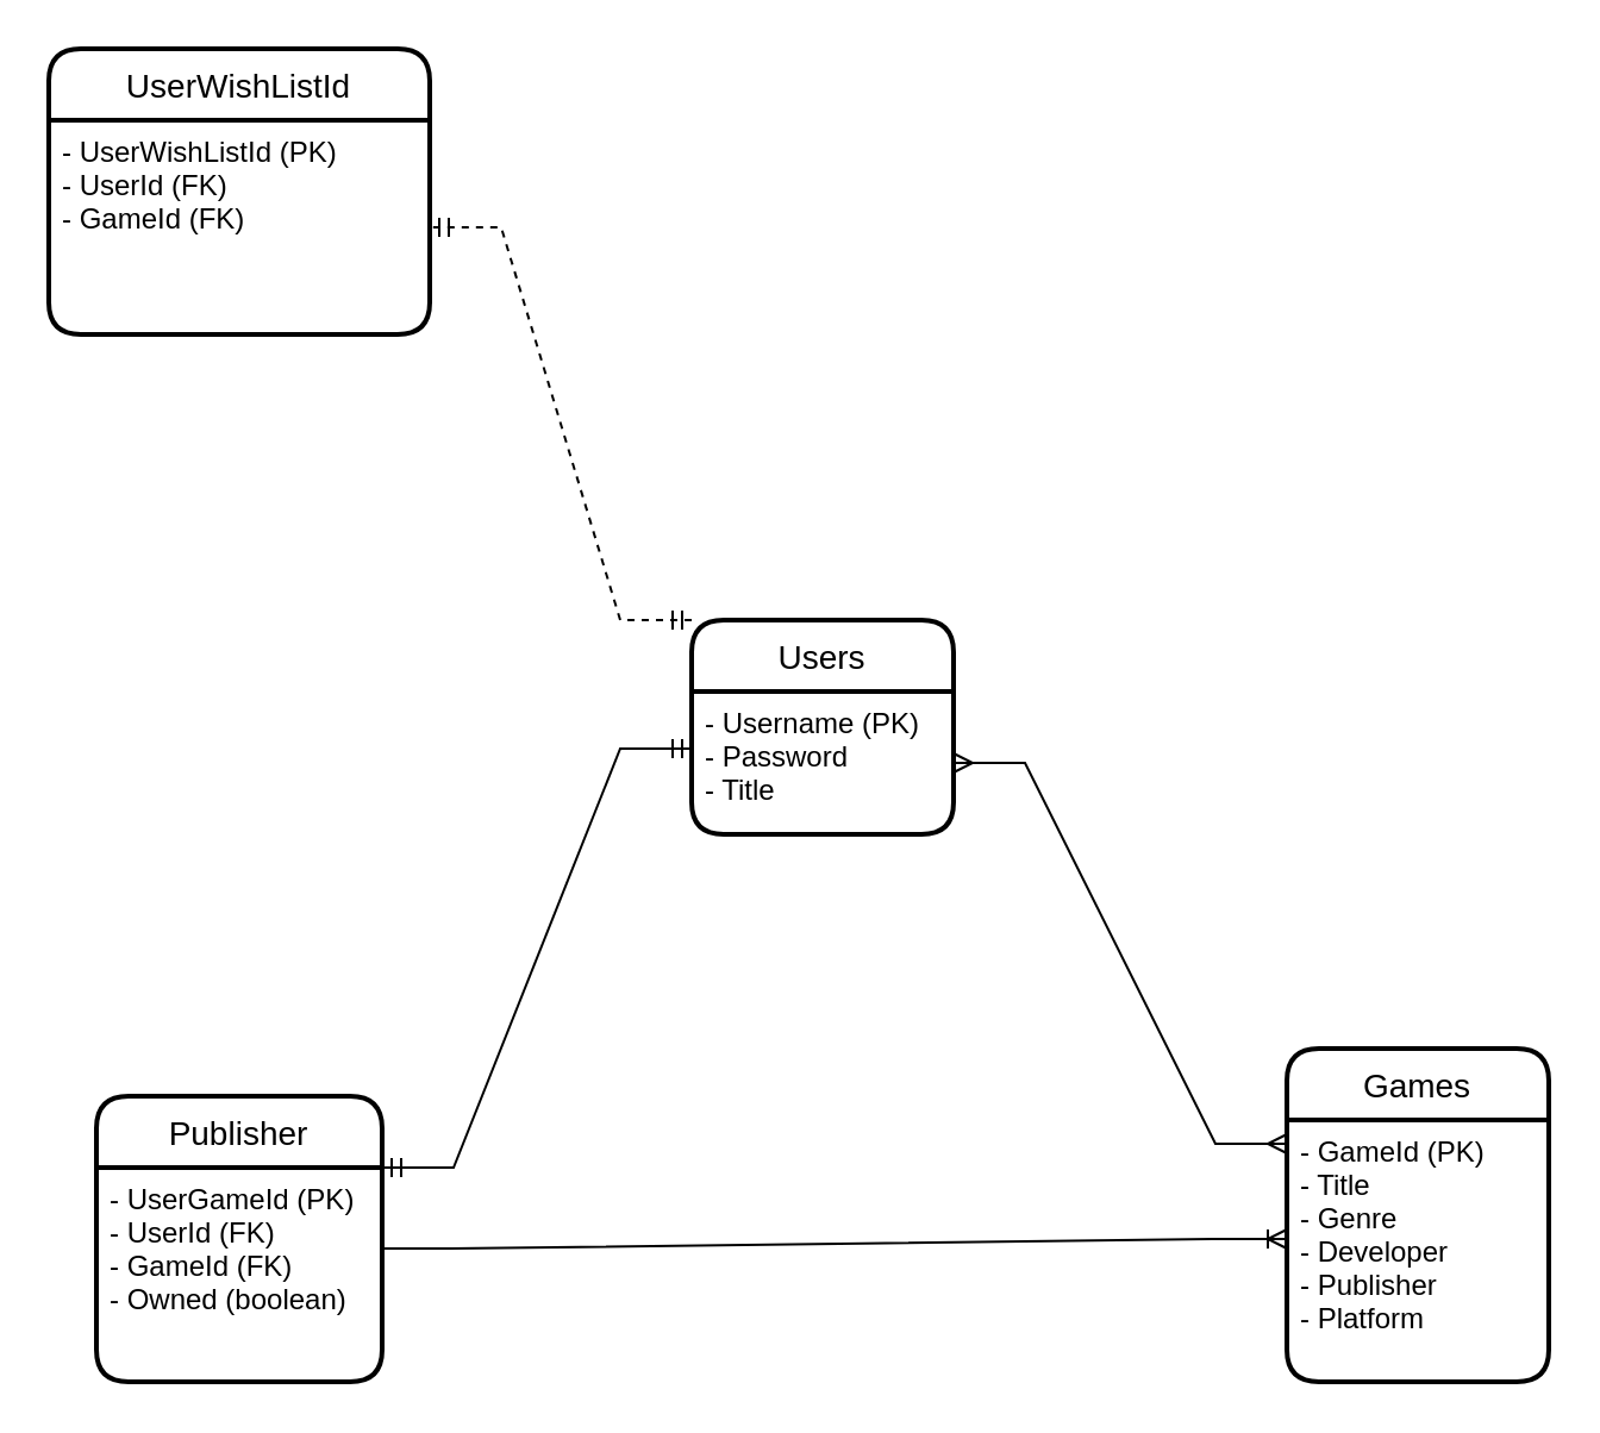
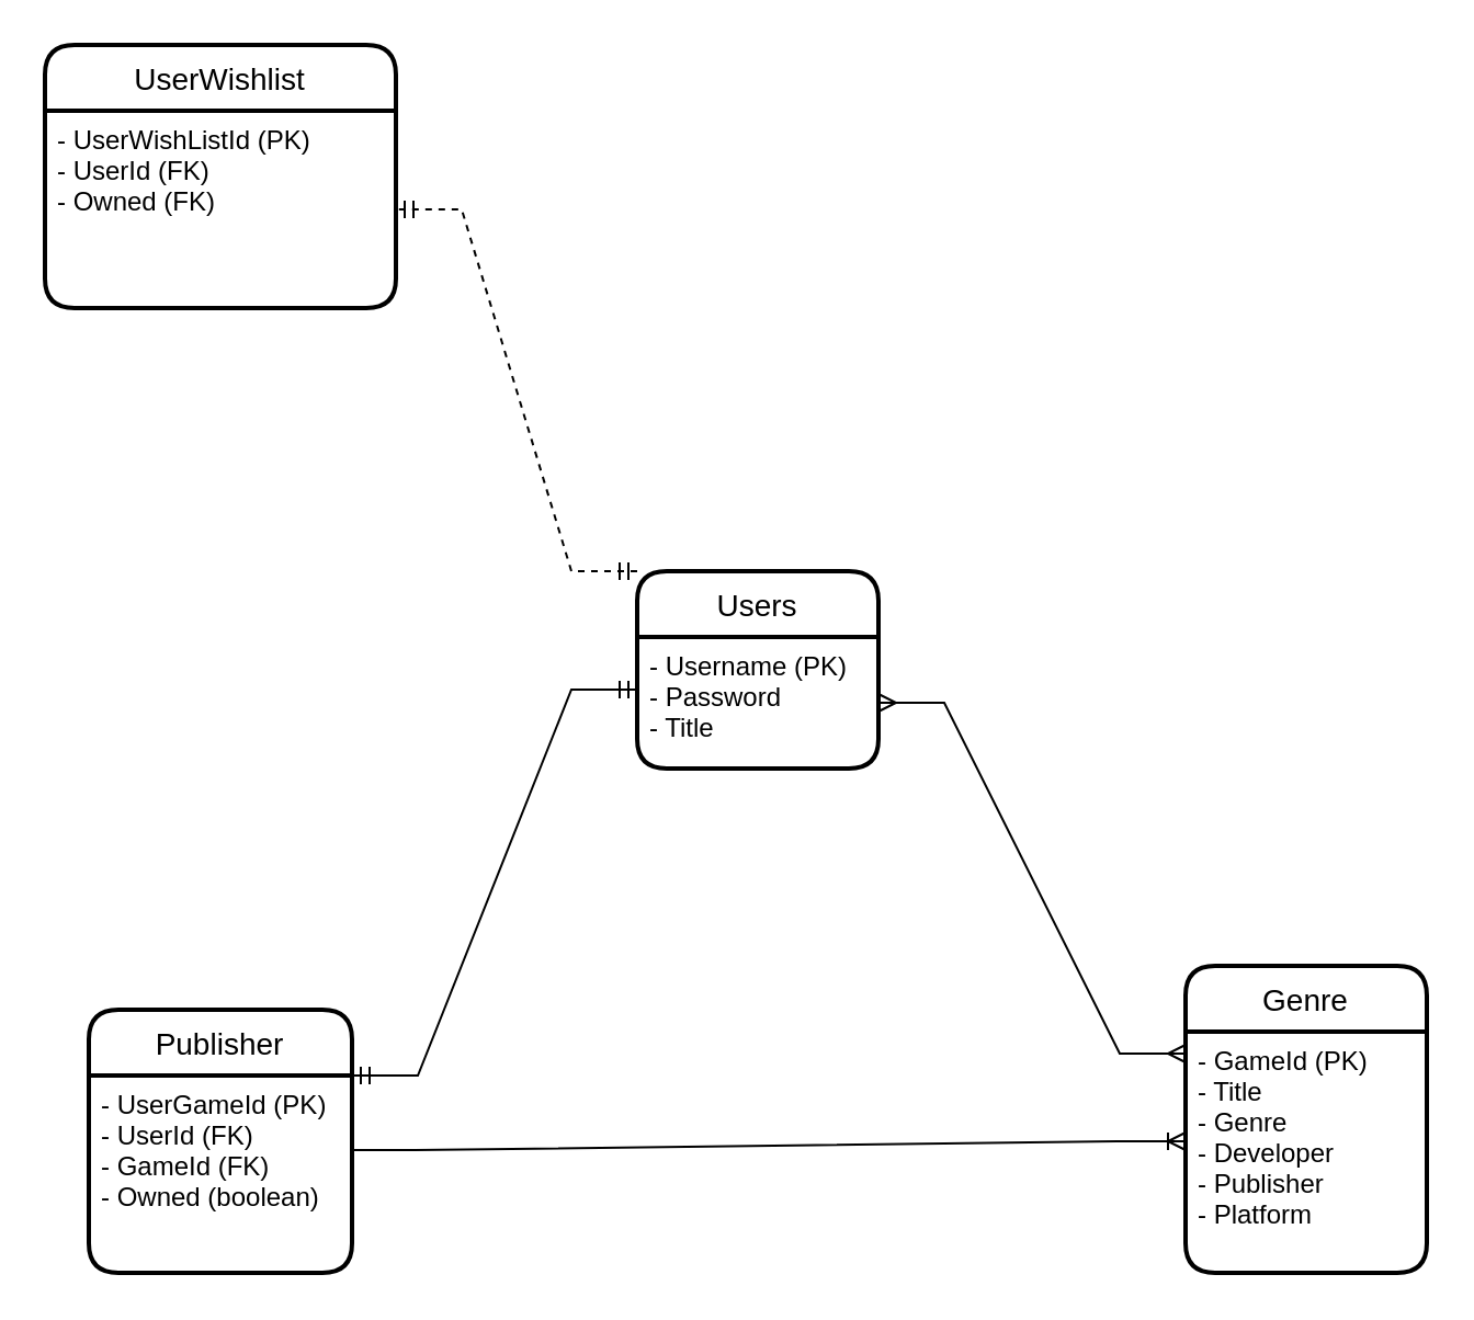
- <mxCell id="8" value="UserWishListId" style="swimlane;childLayout=stackLayout;horizontal=1;startSize=30;horizontalStack=0;rounded=1;fontSize=14;fontStyle=0;strokeWidth=2;resizeParent=0;resizeLast=1;shadow=0;dashed=0;align=center;" vertex="1" parent="1"><mxGeometry x="20" y="20" width="160" height="120" as="geometry" /></mxCell>
+ <mxCell id="8" value="UserWishlist" style="swimlane;childLayout=stackLayout;horizontal=1;startSize=30;horizontalStack=0;rounded=1;fontSize=14;fontStyle=0;strokeWidth=2;resizeParent=0;resizeLast=1;shadow=0;dashed=0;align=center;" vertex="1" parent="1"><mxGeometry x="20" y="20" width="160" height="120" as="geometry" /></mxCell>
- <mxCell id="9" value="- UserWishListId (PK)&#10;- UserId (FK)&#10;- GameId (FK)" style="align=left;strokeColor=none;fillColor=none;spacingLeft=4;fontSize=12;verticalAlign=top;resizable=0;rotatable=0;part=1;" vertex="1" parent="8"><mxGeometry y="30" width="160" height="90" as="geometry" /></mxCell>
+ <mxCell id="9" value="- UserWishListId (PK)&#10;- UserId (FK)&#10;- Owned (FK)" style="align=left;strokeColor=none;fillColor=none;spacingLeft=4;fontSize=12;verticalAlign=top;resizable=0;rotatable=0;part=1;" vertex="1" parent="8"><mxGeometry y="30" width="160" height="90" as="geometry" /></mxCell>
- <mxCell id="4" value="Games" style="swimlane;childLayout=stackLayout;horizontal=1;startSize=30;horizontalStack=0;rounded=1;fontSize=14;fontStyle=0;strokeWidth=2;resizeParent=0;resizeLast=1;shadow=0;dashed=0;align=center;" vertex="1" parent="1"><mxGeometry x="540" y="440" width="110" height="140" as="geometry" /></mxCell>
+ <mxCell id="4" value="Genre" style="swimlane;childLayout=stackLayout;horizontal=1;startSize=30;horizontalStack=0;rounded=1;fontSize=14;fontStyle=0;strokeWidth=2;resizeParent=0;resizeLast=1;shadow=0;dashed=0;align=center;" vertex="1" parent="1"><mxGeometry x="540" y="440" width="110" height="140" as="geometry" /></mxCell>
